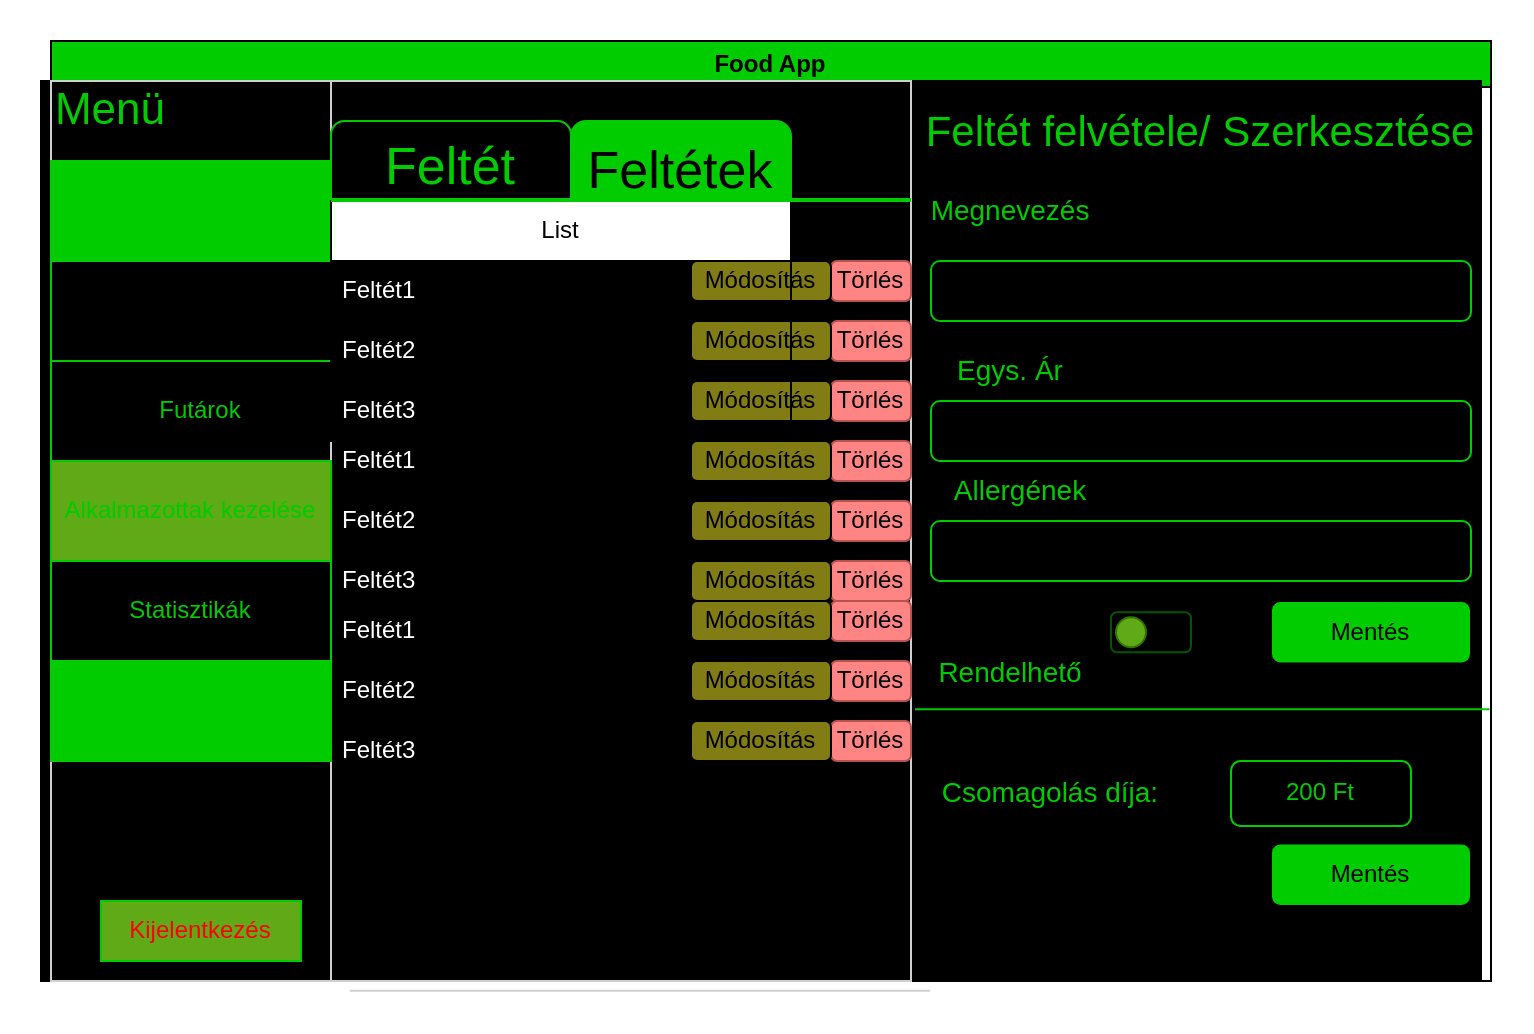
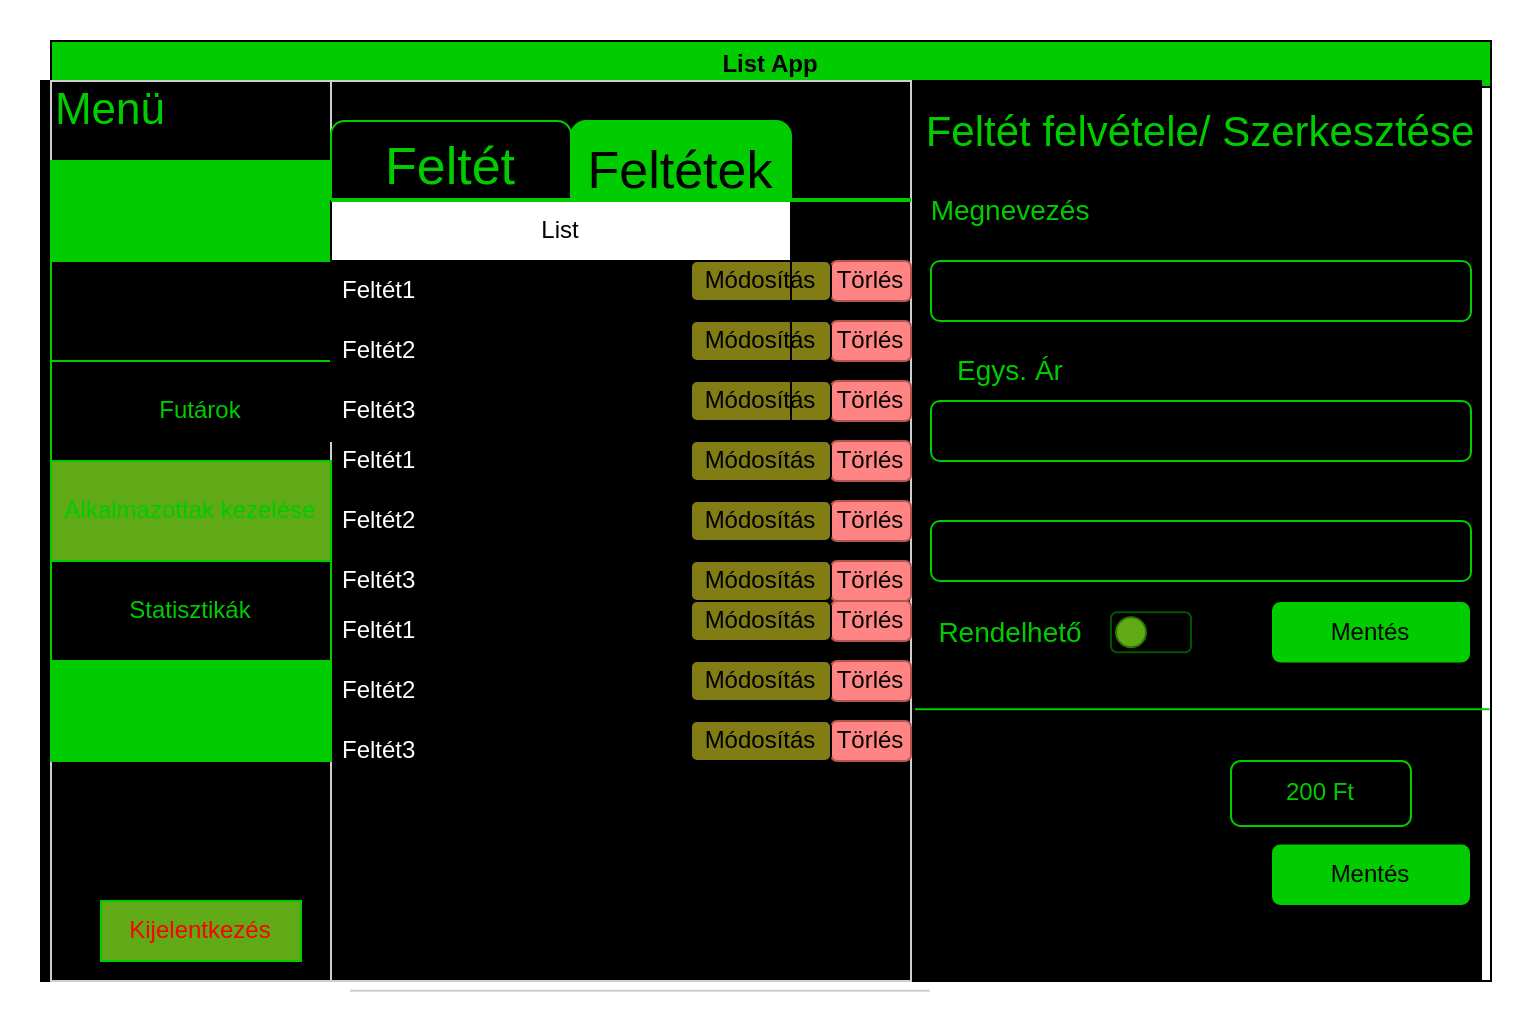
- <mxCell id="2" value="Food App" style="swimlane;whiteSpace=wrap;html=1;fillColor=#00CC00;" parent="1" vertex="1"><mxGeometry width="720" height="470" as="geometry" x="25" y="20" /></mxCell>
+ <mxCell id="2" value="List App" style="swimlane;whiteSpace=wrap;html=1;fillColor=#00CC00;" parent="1" vertex="1"><mxGeometry width="720" height="470" as="geometry" x="25" y="20" /></mxCell>
- <mxCell id="51" value="&lt;div&gt;&lt;font style=&quot;font-size: 14px;&quot; color=&quot;#00cc00&quot;&gt;Allergének&lt;/font&gt;&lt;/div&gt;" style="text;html=1;align=center;verticalAlign=middle;whiteSpace=wrap;rounded=0;" vertex="1" parent="1"><mxGeometry x="475" y="230" width="70" height="30" as="geometry" /></mxCell>
- <mxCell id="55" value="&lt;div&gt;&lt;font style=&quot;font-size: 14px;&quot; color=&quot;#00cc00&quot;&gt;Rendelhető&lt;/font&gt;&lt;/div&gt;" style="text;html=1;align=center;verticalAlign=middle;whiteSpace=wrap;rounded=0;" vertex="1" parent="1"><mxGeometry x="465" y="320.62" width="80" height="30" as="geometry" /></mxCell>
+ <mxCell id="55" value="&lt;div&gt;&lt;font style=&quot;font-size: 14px;&quot; color=&quot;#00cc00&quot;&gt;Rendelhető&lt;/font&gt;&lt;/div&gt;" style="text;html=1;align=center;verticalAlign=middle;whiteSpace=wrap;rounded=0;" vertex="1" parent="1"><mxGeometry x="465" y="300.62" width="80" height="30" as="geometry" /></mxCell>
- <mxCell id="4" value="&lt;div&gt;&lt;font style=&quot;font-size: 14px;&quot; color=&quot;#00cc00&quot;&gt;Csomagolás díja:&lt;br&gt;&lt;/font&gt;&lt;/div&gt;" style="text;html=1;align=center;verticalAlign=middle;whiteSpace=wrap;rounded=0;" vertex="1" parent="2"><mxGeometry x="440" y="361.25" width="120" height="30" as="geometry" /></mxCell>
